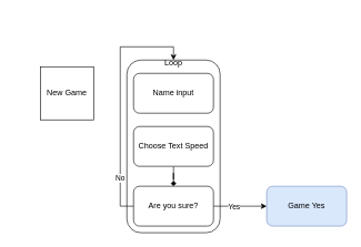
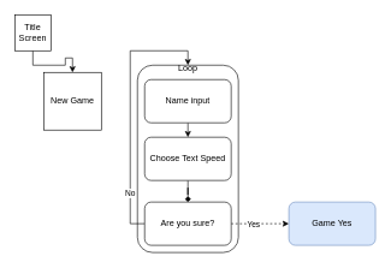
+ <mxCell id="16" value="Title Screen&lt;br&gt;" style="whiteSpace=wrap;html=1;aspect=fixed;" vertex="1" parent="1"><mxGeometry x="20" y="20" width="50" height="50" as="geometry" /></mxCell>
+ <mxCell id="15" value="" style="edgeStyle=orthogonalEdgeStyle;rounded=0;orthogonalLoop=1;jettySize=auto;html=1;" edge="1" parent="1" source="16" target="3"><mxGeometry relative="1" as="geometry" /></mxCell>
+ <mxCell id="4" style="edgeStyle=orthogonalEdgeStyle;rounded=0;orthogonalLoop=1;jettySize=auto;html=1;exitX=0.5;exitY=1;exitDx=0;exitDy=0;entryX=0.5;entryY=0;entryDx=0;entryDy=0;" edge="1" parent="1" source="5" target="7"><mxGeometry relative="1" as="geometry" /></mxCell>
- <mxCell id="10" value="" style="edgeStyle=orthogonalEdgeStyle;rounded=0;orthogonalLoop=1;jettySize=auto;html=1;" edge="1" parent="1" source="12" target="14"><mxGeometry relative="1" as="geometry" /></mxCell>
+ <mxCell id="10" value="" style="edgeStyle=orthogonalEdgeStyle;rounded=0;orthogonalLoop=1;jettySize=auto;html=1;dashed=1;" edge="1" parent="1" source="12" target="14"><mxGeometry relative="1" as="geometry" /></mxCell>
